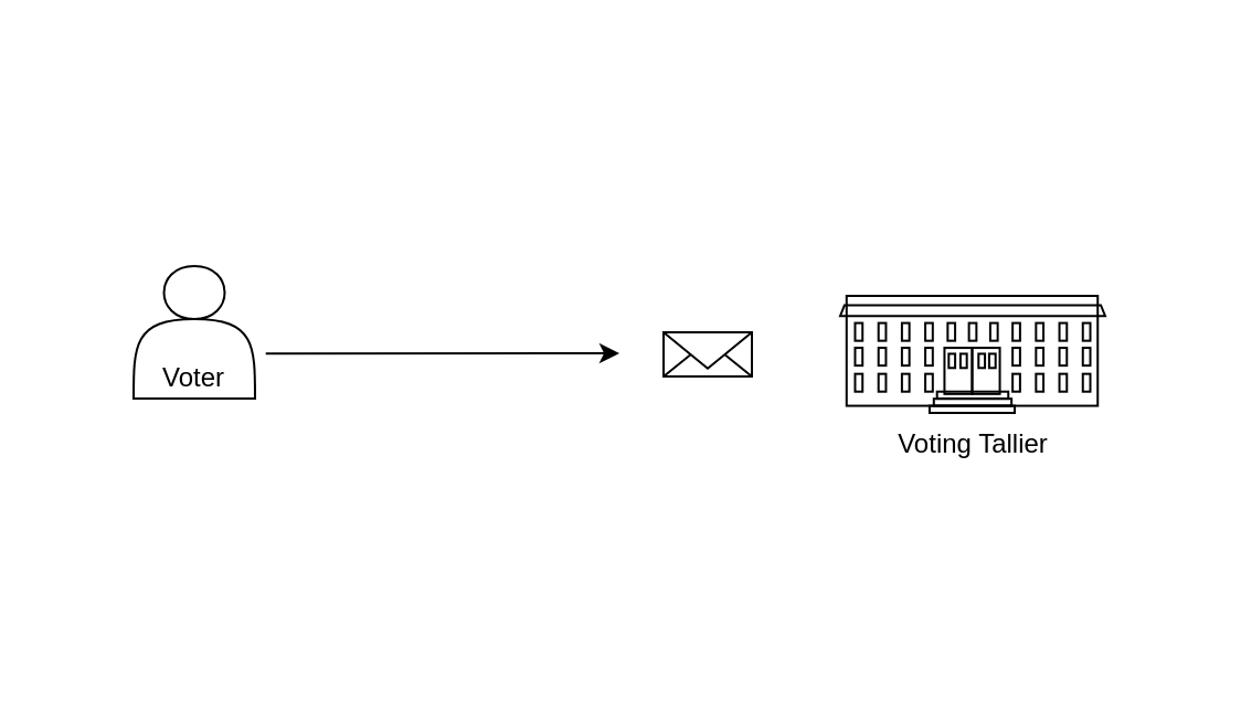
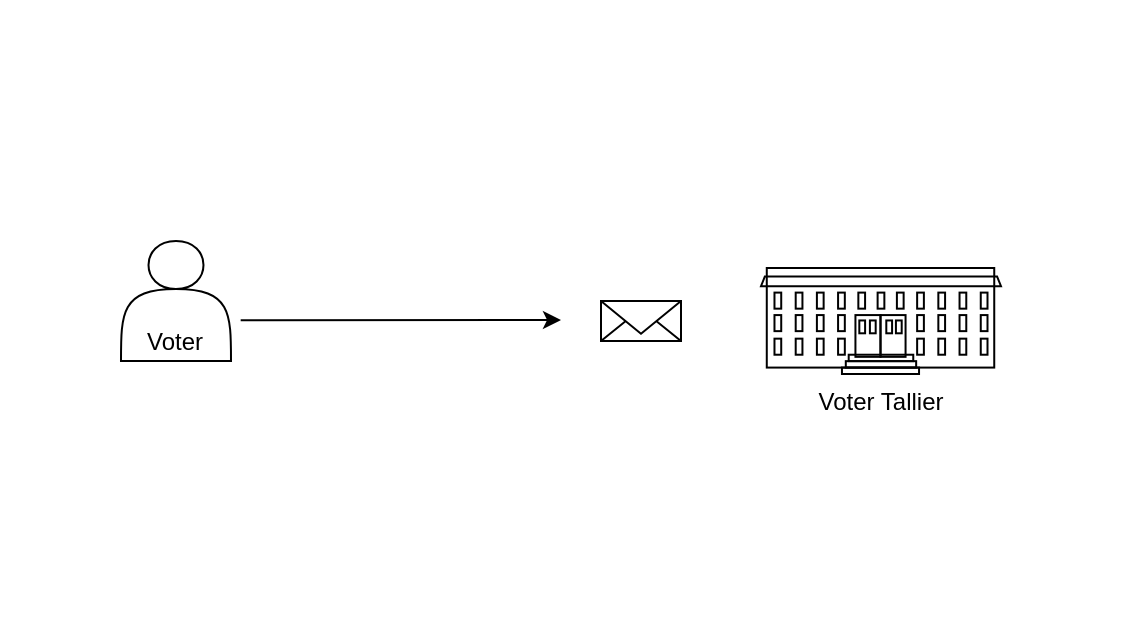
- <mxCell id="4" value="Voting Tallier" style="shape=mxgraph.cisco.buildings.university;html=1;pointerEvents=1;dashed=0;fillColor=none;strokeColor=#000000;strokeWidth=1;verticalLabelPosition=bottom;verticalAlign=top;align=center;outlineConnect=0;" parent="1" vertex="1"><mxGeometry x="380" y="133.5" width="120" height="53" as="geometry" /></mxCell>
+ <mxCell id="4" value="Voter Tallier" style="shape=mxgraph.cisco.buildings.university;html=1;pointerEvents=1;dashed=0;fillColor=none;strokeColor=#000000;strokeWidth=1;verticalLabelPosition=bottom;verticalAlign=top;align=center;outlineConnect=0;" parent="1" vertex="1"><mxGeometry x="380" y="133.5" width="120" height="53" as="geometry" /></mxCell>
